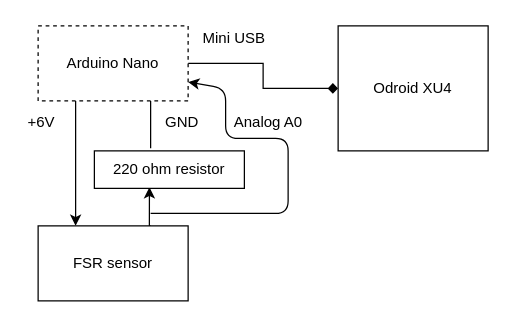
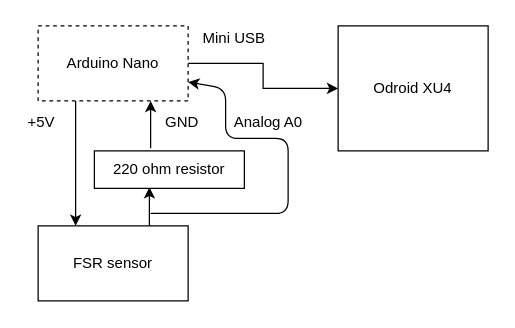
- <mxCell id="2" style="edgeStyle=orthogonalEdgeStyle;rounded=0;orthogonalLoop=1;jettySize=auto;html=1;exitX=1;exitY=0.5;exitDx=0;exitDy=0;entryX=0;entryY=0.5;entryDx=0;entryDy=0;endArrow=diamond;" edge="1" parent="1" source="4" target="5"><mxGeometry relative="1" as="geometry"><mxPoint x="210" y="50" as="targetPoint" /></mxGeometry></mxCell>
+ <mxCell id="2" style="edgeStyle=orthogonalEdgeStyle;rounded=0;orthogonalLoop=1;jettySize=auto;html=1;exitX=1;exitY=0.5;exitDx=0;exitDy=0;entryX=0;entryY=0.5;entryDx=0;entryDy=0;" edge="1" parent="1" source="4" target="5"><mxGeometry relative="1" as="geometry"><mxPoint x="210" y="50" as="targetPoint" /></mxGeometry></mxCell>
- <mxCell id="8" style="edgeStyle=orthogonalEdgeStyle;rounded=0;orthogonalLoop=1;jettySize=auto;html=1;entryX=0.75;entryY=1;entryDx=0;entryDy=0;exitX=0.375;exitY=-0.067;exitDx=0;exitDy=0;exitPerimeter=0;endArrow=none;" edge="1" parent="1" source="12" target="4"><mxGeometry relative="1" as="geometry"><mxPoint x="120" y="150" as="sourcePoint" /></mxGeometry></mxCell>
+ <mxCell id="8" style="edgeStyle=orthogonalEdgeStyle;rounded=0;orthogonalLoop=1;jettySize=auto;html=1;entryX=0.75;entryY=1;entryDx=0;entryDy=0;exitX=0.375;exitY=-0.067;exitDx=0;exitDy=0;exitPerimeter=0;" edge="1" parent="1" source="12" target="4"><mxGeometry relative="1" as="geometry"><mxPoint x="120" y="150" as="sourcePoint" /></mxGeometry></mxCell>
- <mxCell id="7" value="+6V" style="text;html=1;resizable=0;points=[];autosize=1;align=left;verticalAlign=top;spacingTop=-4;" vertex="1" parent="1"><mxGeometry x="20" y="87" width="40" height="20" as="geometry" /></mxCell>
+ <mxCell id="7" value="+5V" style="text;html=1;resizable=0;points=[];autosize=1;align=left;verticalAlign=top;spacingTop=-4;" vertex="1" parent="1"><mxGeometry x="20" y="87" width="40" height="20" as="geometry" /></mxCell>
